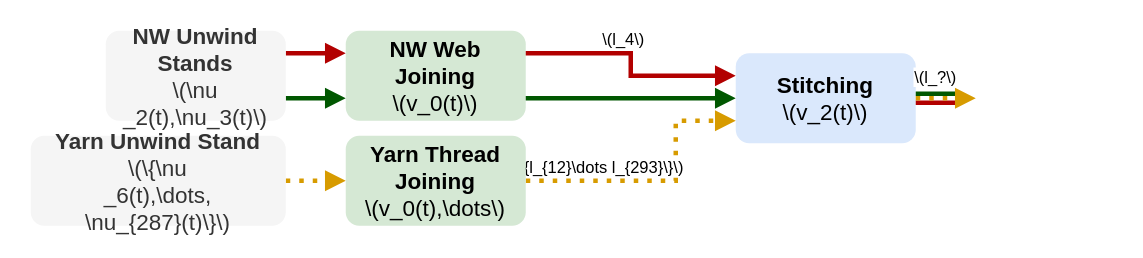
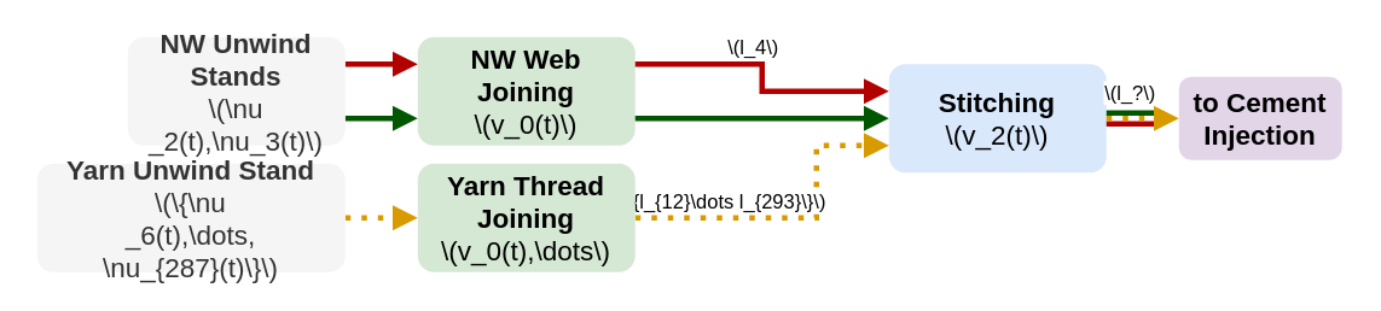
+ <mxCell id="18" value="&lt;b style=&quot;font-size: 15px&quot;&gt;to Cement Injection&lt;/b&gt;" style="rounded=1;whiteSpace=wrap;html=1;fillColor=#e1d5e7;strokeColor=none;fontSize=15;" parent="1" vertex="1"><mxGeometry x="650" y="42" width="90" height="46" as="geometry" /></mxCell>
